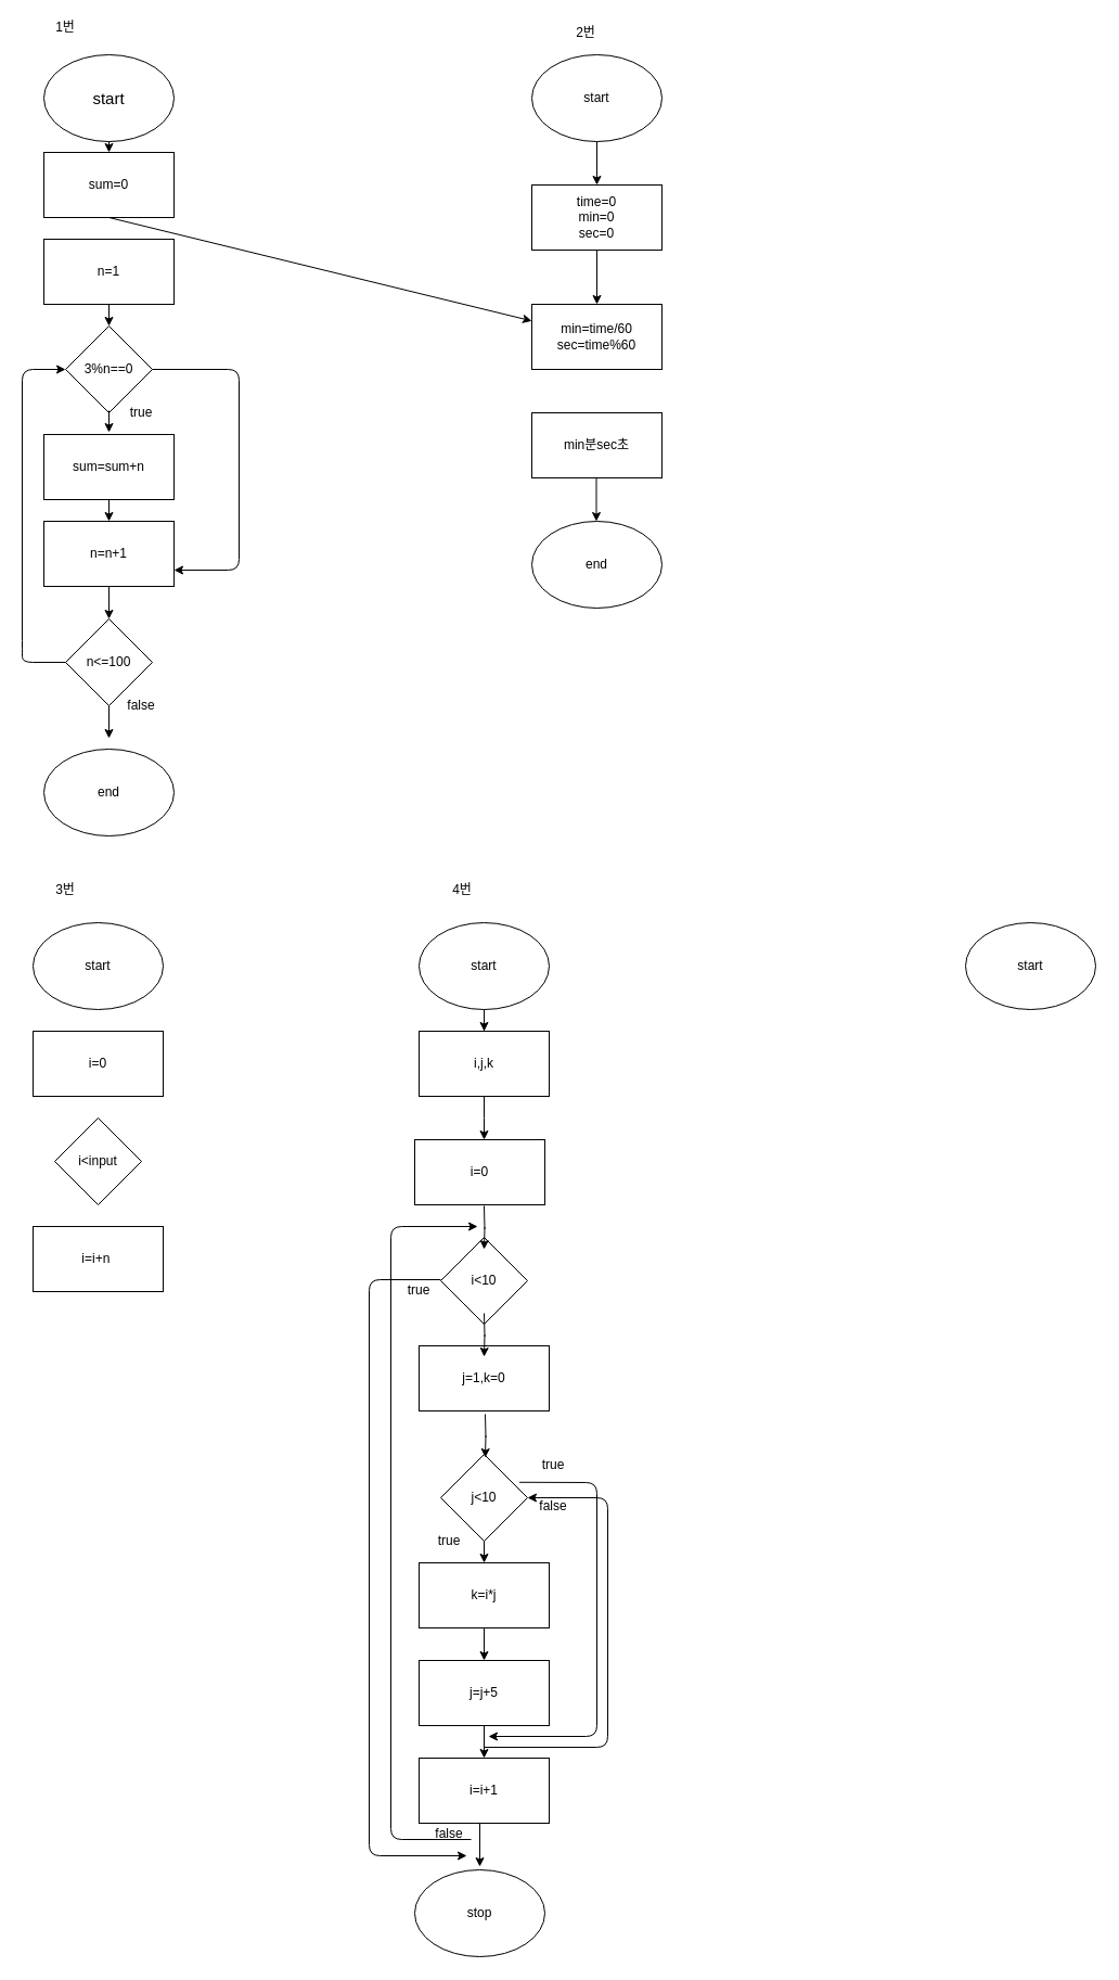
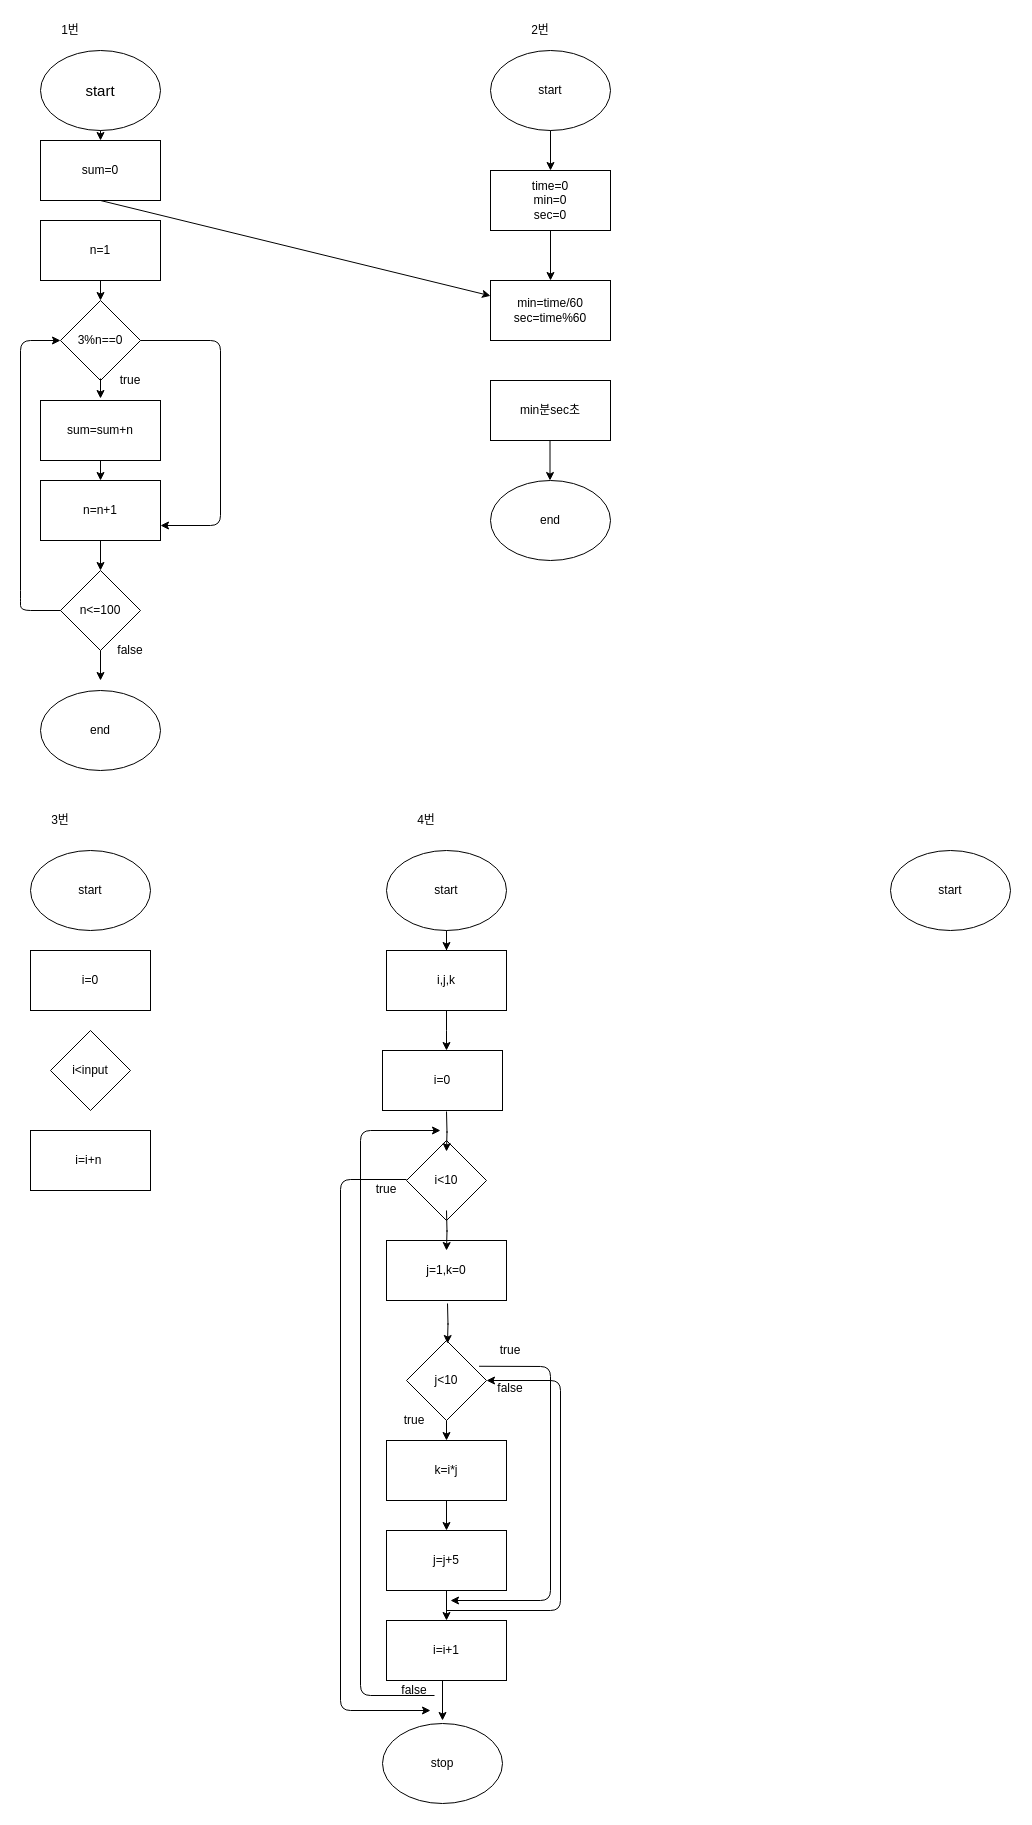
- <mxCell id="29" value="1번" style="text;html=1;strokeColor=none;fillColor=none;align=center;verticalAlign=middle;whiteSpace=wrap;rounded=0;" vertex="1" parent="1"><mxGeometry x="40" y="15" width="40" height="20" as="geometry" /></mxCell>
+ <mxCell id="29" value="1번" style="text;html=1;strokeColor=none;fillColor=none;align=center;verticalAlign=middle;whiteSpace=wrap;rounded=0;" vertex="1" parent="1"><mxGeometry x="50" y="20" width="40" height="20" as="geometry" /></mxCell>
